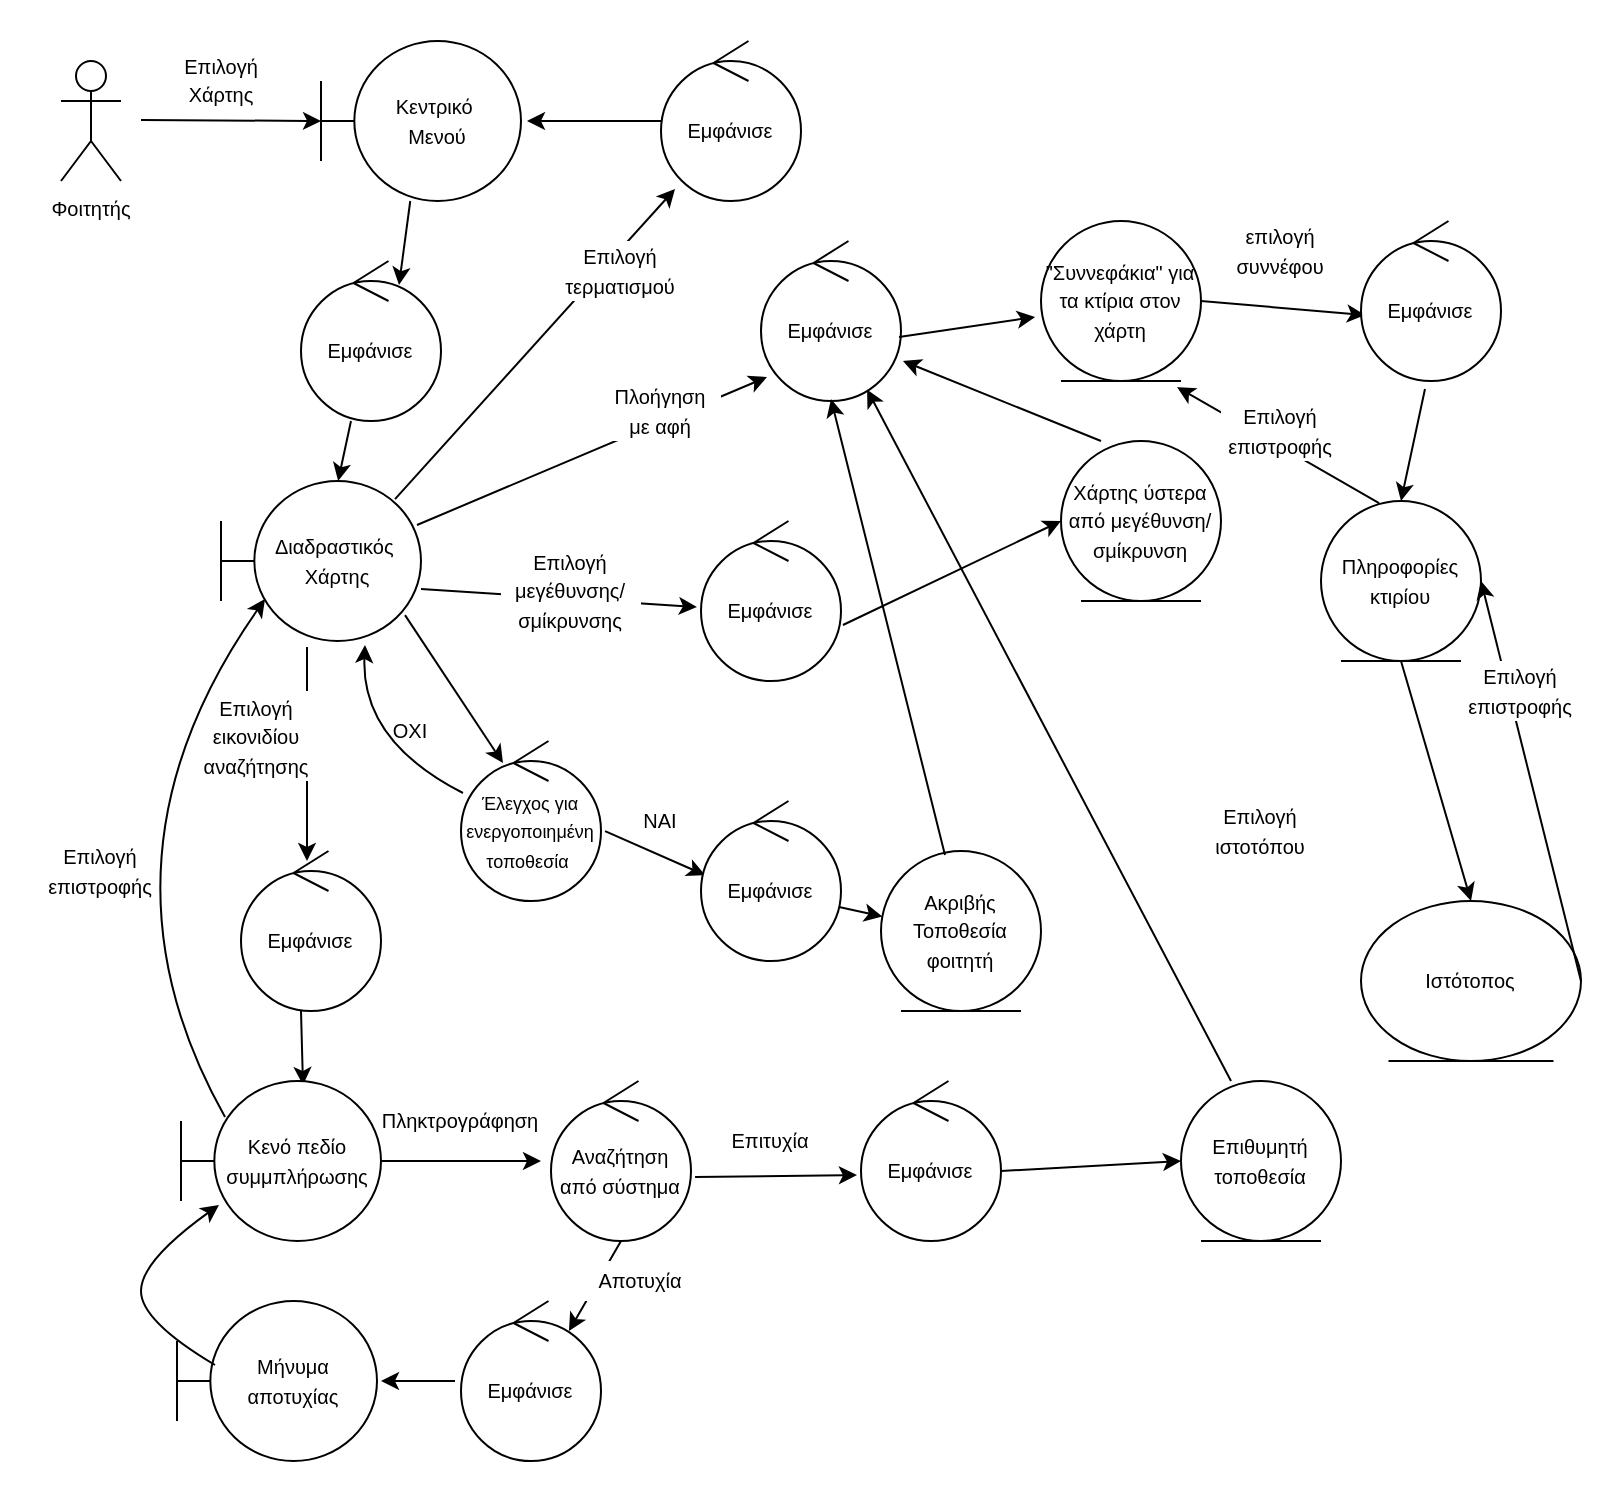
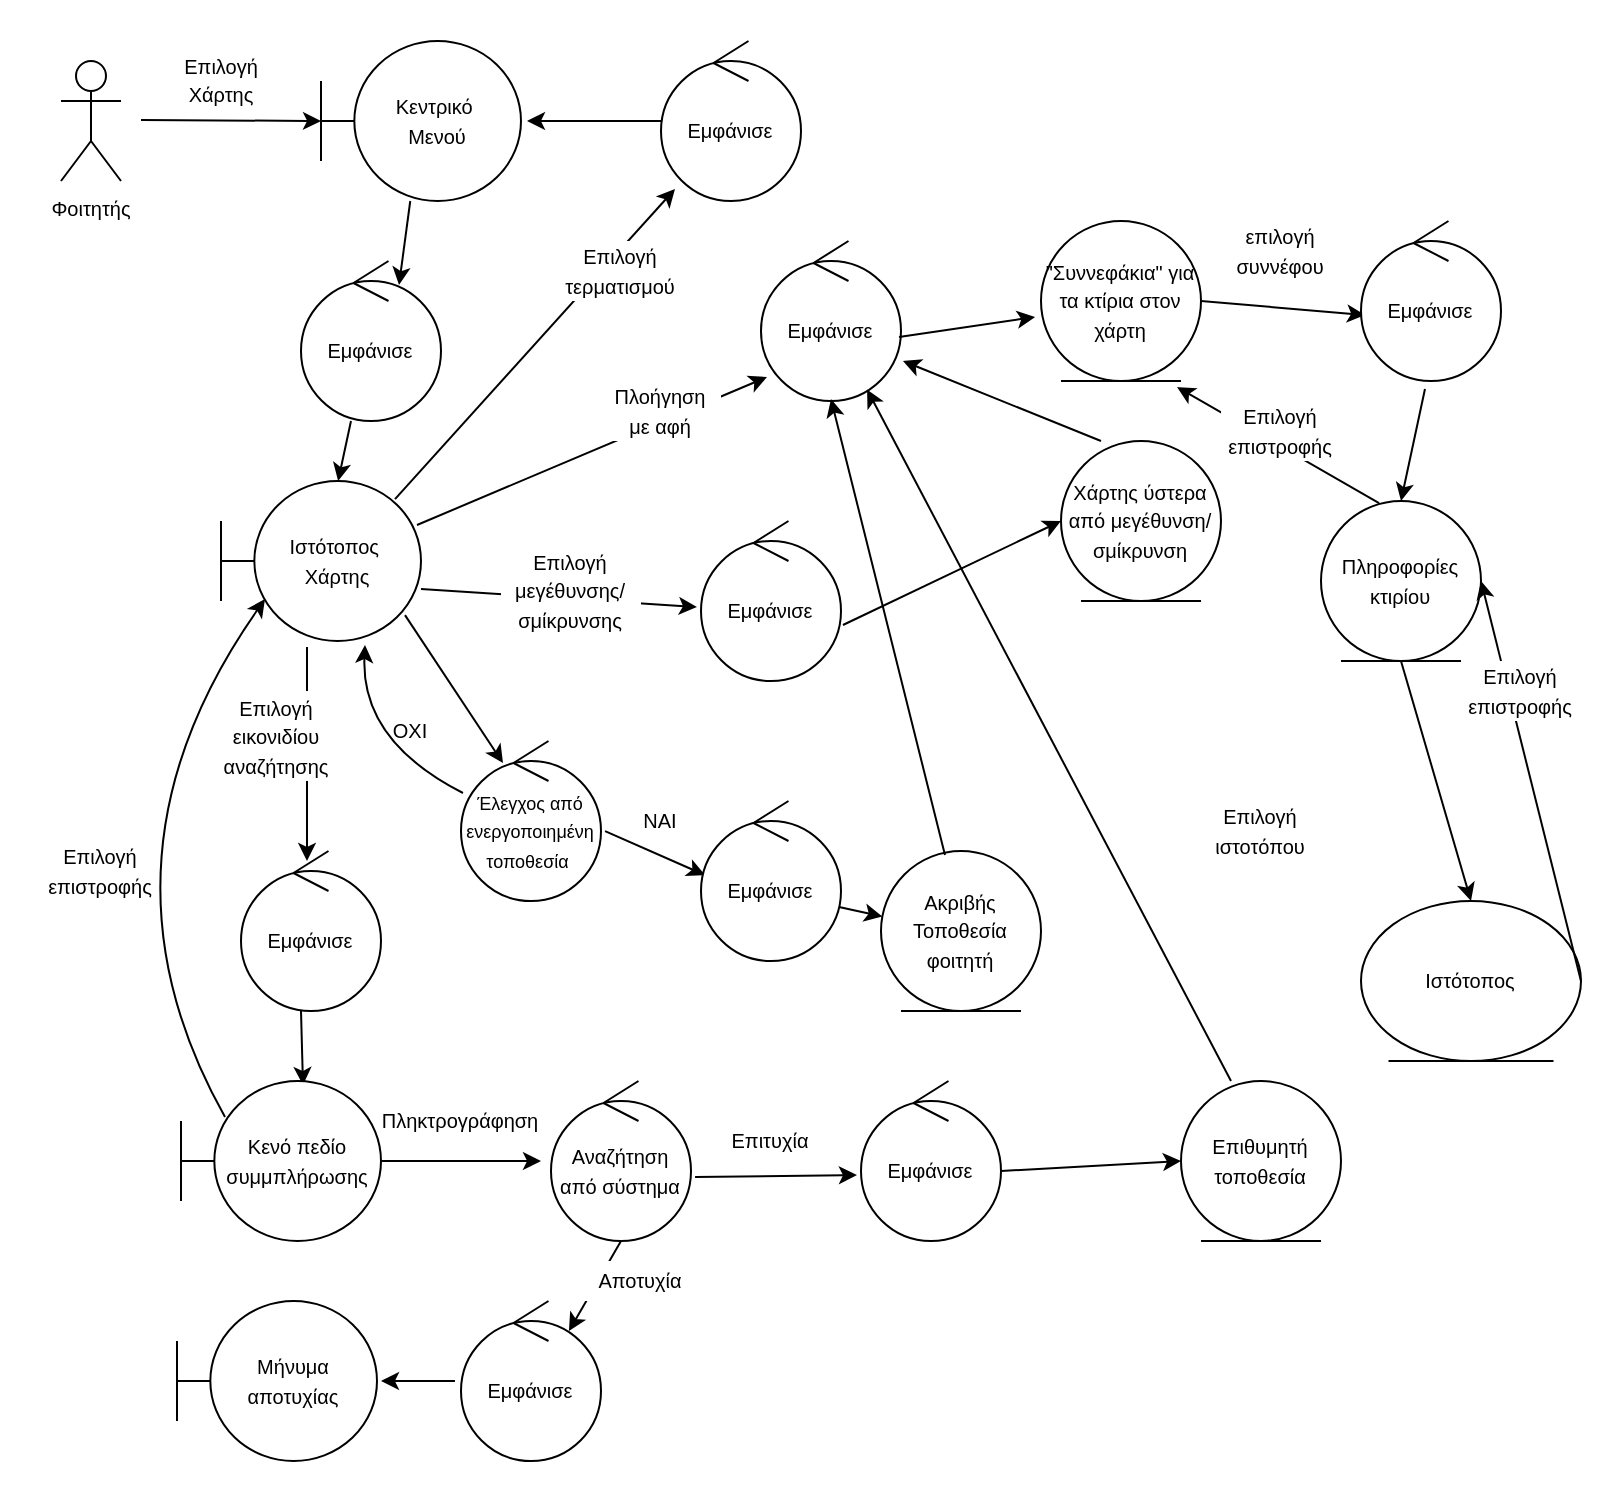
- <mxCell id="12" value="&lt;font style=&quot;font-size: 10px;&quot;&gt;Διαδραστικός&amp;nbsp;&lt;br style=&quot;border-color: var(--border-color);&quot;&gt;&lt;/font&gt;&lt;span style=&quot;font-size: 10px;&quot;&gt;Χάρτης&lt;/span&gt;" style="shape=umlBoundary;whiteSpace=wrap;html=1;" parent="1" vertex="1"><mxGeometry x="110" y="240" width="100" height="80" as="geometry" /></mxCell>
+ <mxCell id="12" value="&lt;font style=&quot;font-size: 10px;&quot;&gt;Ιστότοπος&amp;nbsp;&lt;br style=&quot;border-color: var(--border-color);&quot;&gt;&lt;/font&gt;&lt;span style=&quot;font-size: 10px;&quot;&gt;Χάρτης&lt;/span&gt;" style="shape=umlBoundary;whiteSpace=wrap;html=1;" parent="1" vertex="1"><mxGeometry x="110" y="240" width="100" height="80" as="geometry" /></mxCell>
- <mxCell id="49" value="&lt;font style=&quot;font-size: 10px;&quot;&gt;Επιλογή εικονιδίου αναζήτησης&lt;/font&gt;" style="text;html=1;strokeColor=none;fillColor=default;align=center;verticalAlign=middle;whiteSpace=wrap;rounded=0;" parent="1" vertex="1"><mxGeometry x="90" y="345" width="76" height="45" as="geometry" /></mxCell>
+ <mxCell id="49" value="&lt;font style=&quot;font-size: 10px;&quot;&gt;Επιλογή εικονιδίου αναζήτησης&lt;/font&gt;" style="text;html=1;strokeColor=none;fillColor=default;align=center;verticalAlign=middle;whiteSpace=wrap;rounded=0;" parent="1" vertex="1"><mxGeometry x="100" y="345" width="76" height="45" as="geometry" /></mxCell>
- <mxCell id="9" value="&lt;font style=&quot;font-size: 9px;&quot;&gt;Έλεγχος για ενεργοποιημένη τοποθεσία&amp;nbsp;&lt;/font&gt;" style="ellipse;shape=umlControl;whiteSpace=wrap;html=1;" parent="1" vertex="1"><mxGeometry x="230" y="370" width="70" height="80" as="geometry" /></mxCell>
+ <mxCell id="9" value="&lt;font style=&quot;font-size: 9px;&quot;&gt;Έλεγχος από ενεργοποιημένη τοποθεσία&amp;nbsp;&lt;/font&gt;" style="ellipse;shape=umlControl;whiteSpace=wrap;html=1;" parent="1" vertex="1"><mxGeometry x="230" y="370" width="70" height="80" as="geometry" /></mxCell>
- <mxCell id="66" value="" style="curved=1;endArrow=classic;html=1;rounded=0;exitX=0.19;exitY=0.4;exitDx=0;exitDy=0;exitPerimeter=0;entryX=0.19;entryY=0.775;entryDx=0;entryDy=0;entryPerimeter=0;" parent="1" source="64" target="67" edge="1"><mxGeometry width="50" height="50" relative="1" as="geometry"><mxPoint x="40" y="660" as="sourcePoint" /><mxPoint x="110" y="570" as="targetPoint" /><Array as="points"><mxPoint x="70" y="660" /><mxPoint x="70" y="630" /></Array></mxGeometry></mxCell>
